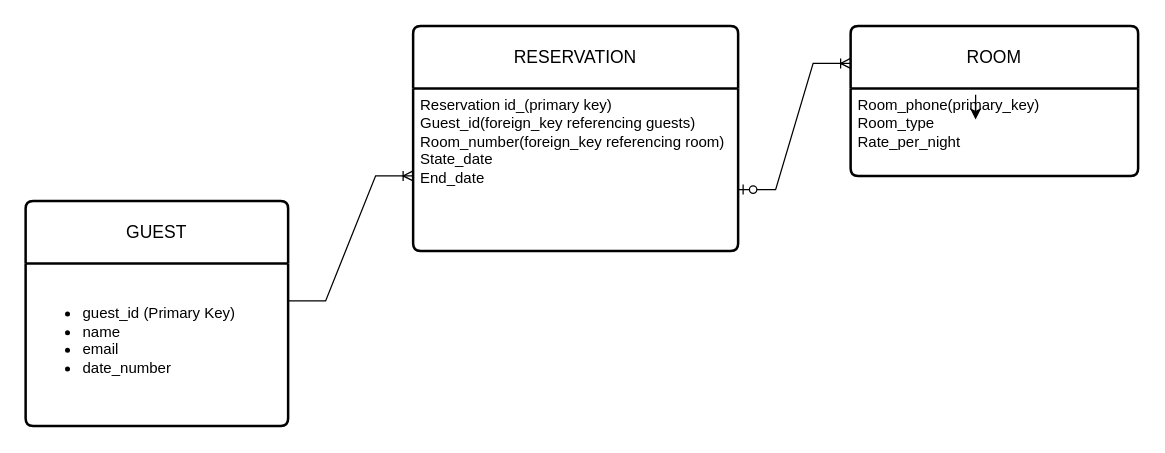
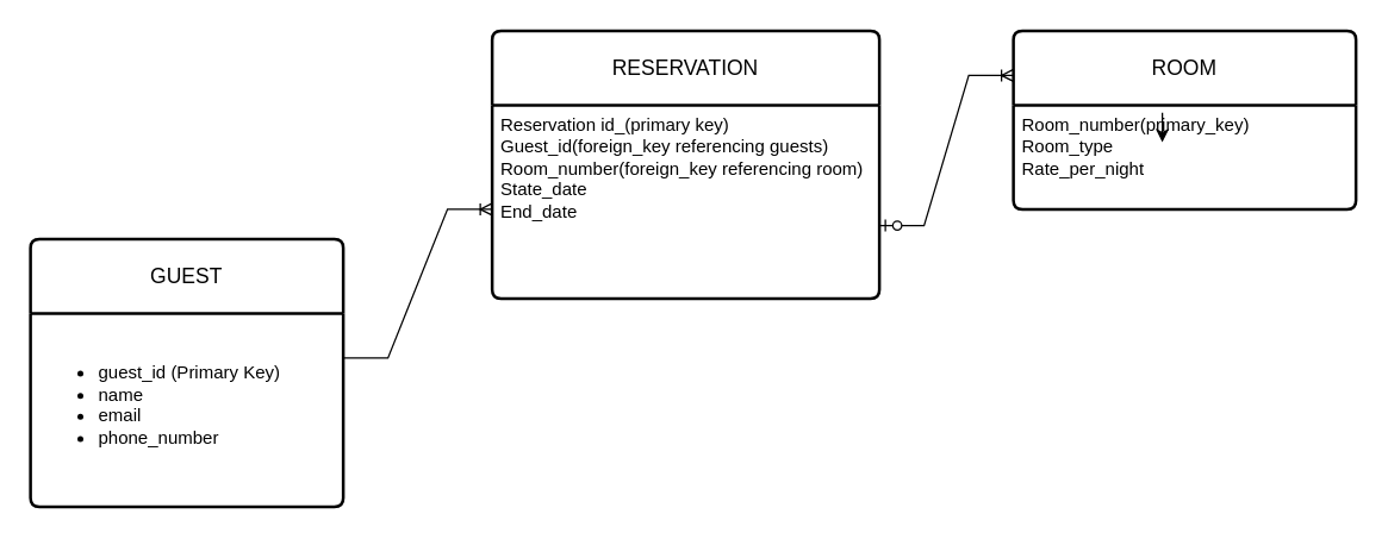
- <mxCell id="8" value="Room_phone(primary_key)&lt;br&gt;Room_type&lt;br&gt;Rate_per_night" style="align=left;strokeColor=none;fillColor=none;spacingLeft=4;fontSize=12;verticalAlign=top;resizable=0;rotatable=0;part=1;html=1;" vertex="1" parent="7"><mxGeometry y="50" width="230" height="70" as="geometry" /></mxCell>
+ <mxCell id="8" value="Room_number(primary_key)&lt;br&gt;Room_type&lt;br&gt;Rate_per_night" style="align=left;strokeColor=none;fillColor=none;spacingLeft=4;fontSize=12;verticalAlign=top;resizable=0;rotatable=0;part=1;html=1;" vertex="1" parent="7"><mxGeometry y="50" width="230" height="70" as="geometry" /></mxCell>
- <mxCell id="3" value="&#10;&lt;ul&gt;&lt;li&gt;guest_id (Primary Key)&lt;/li&gt;&lt;li&gt;name&lt;/li&gt;&lt;li&gt;email&lt;/li&gt;&lt;li&gt;date_number&lt;/li&gt;&lt;/ul&gt;&#10;&#10;" style="align=left;strokeColor=none;fillColor=none;spacingLeft=4;fontSize=12;verticalAlign=top;resizable=0;rotatable=0;part=1;html=1;" vertex="1" parent="2"><mxGeometry y="50" width="210" height="130" as="geometry" /></mxCell>
+ <mxCell id="3" value="&#10;&lt;ul&gt;&lt;li&gt;guest_id (Primary Key)&lt;/li&gt;&lt;li&gt;name&lt;/li&gt;&lt;li&gt;email&lt;/li&gt;&lt;li&gt;phone_number&lt;/li&gt;&lt;/ul&gt;&#10;&#10;" style="align=left;strokeColor=none;fillColor=none;spacingLeft=4;fontSize=12;verticalAlign=top;resizable=0;rotatable=0;part=1;html=1;" vertex="1" parent="2"><mxGeometry y="50" width="210" height="130" as="geometry" /></mxCell>
